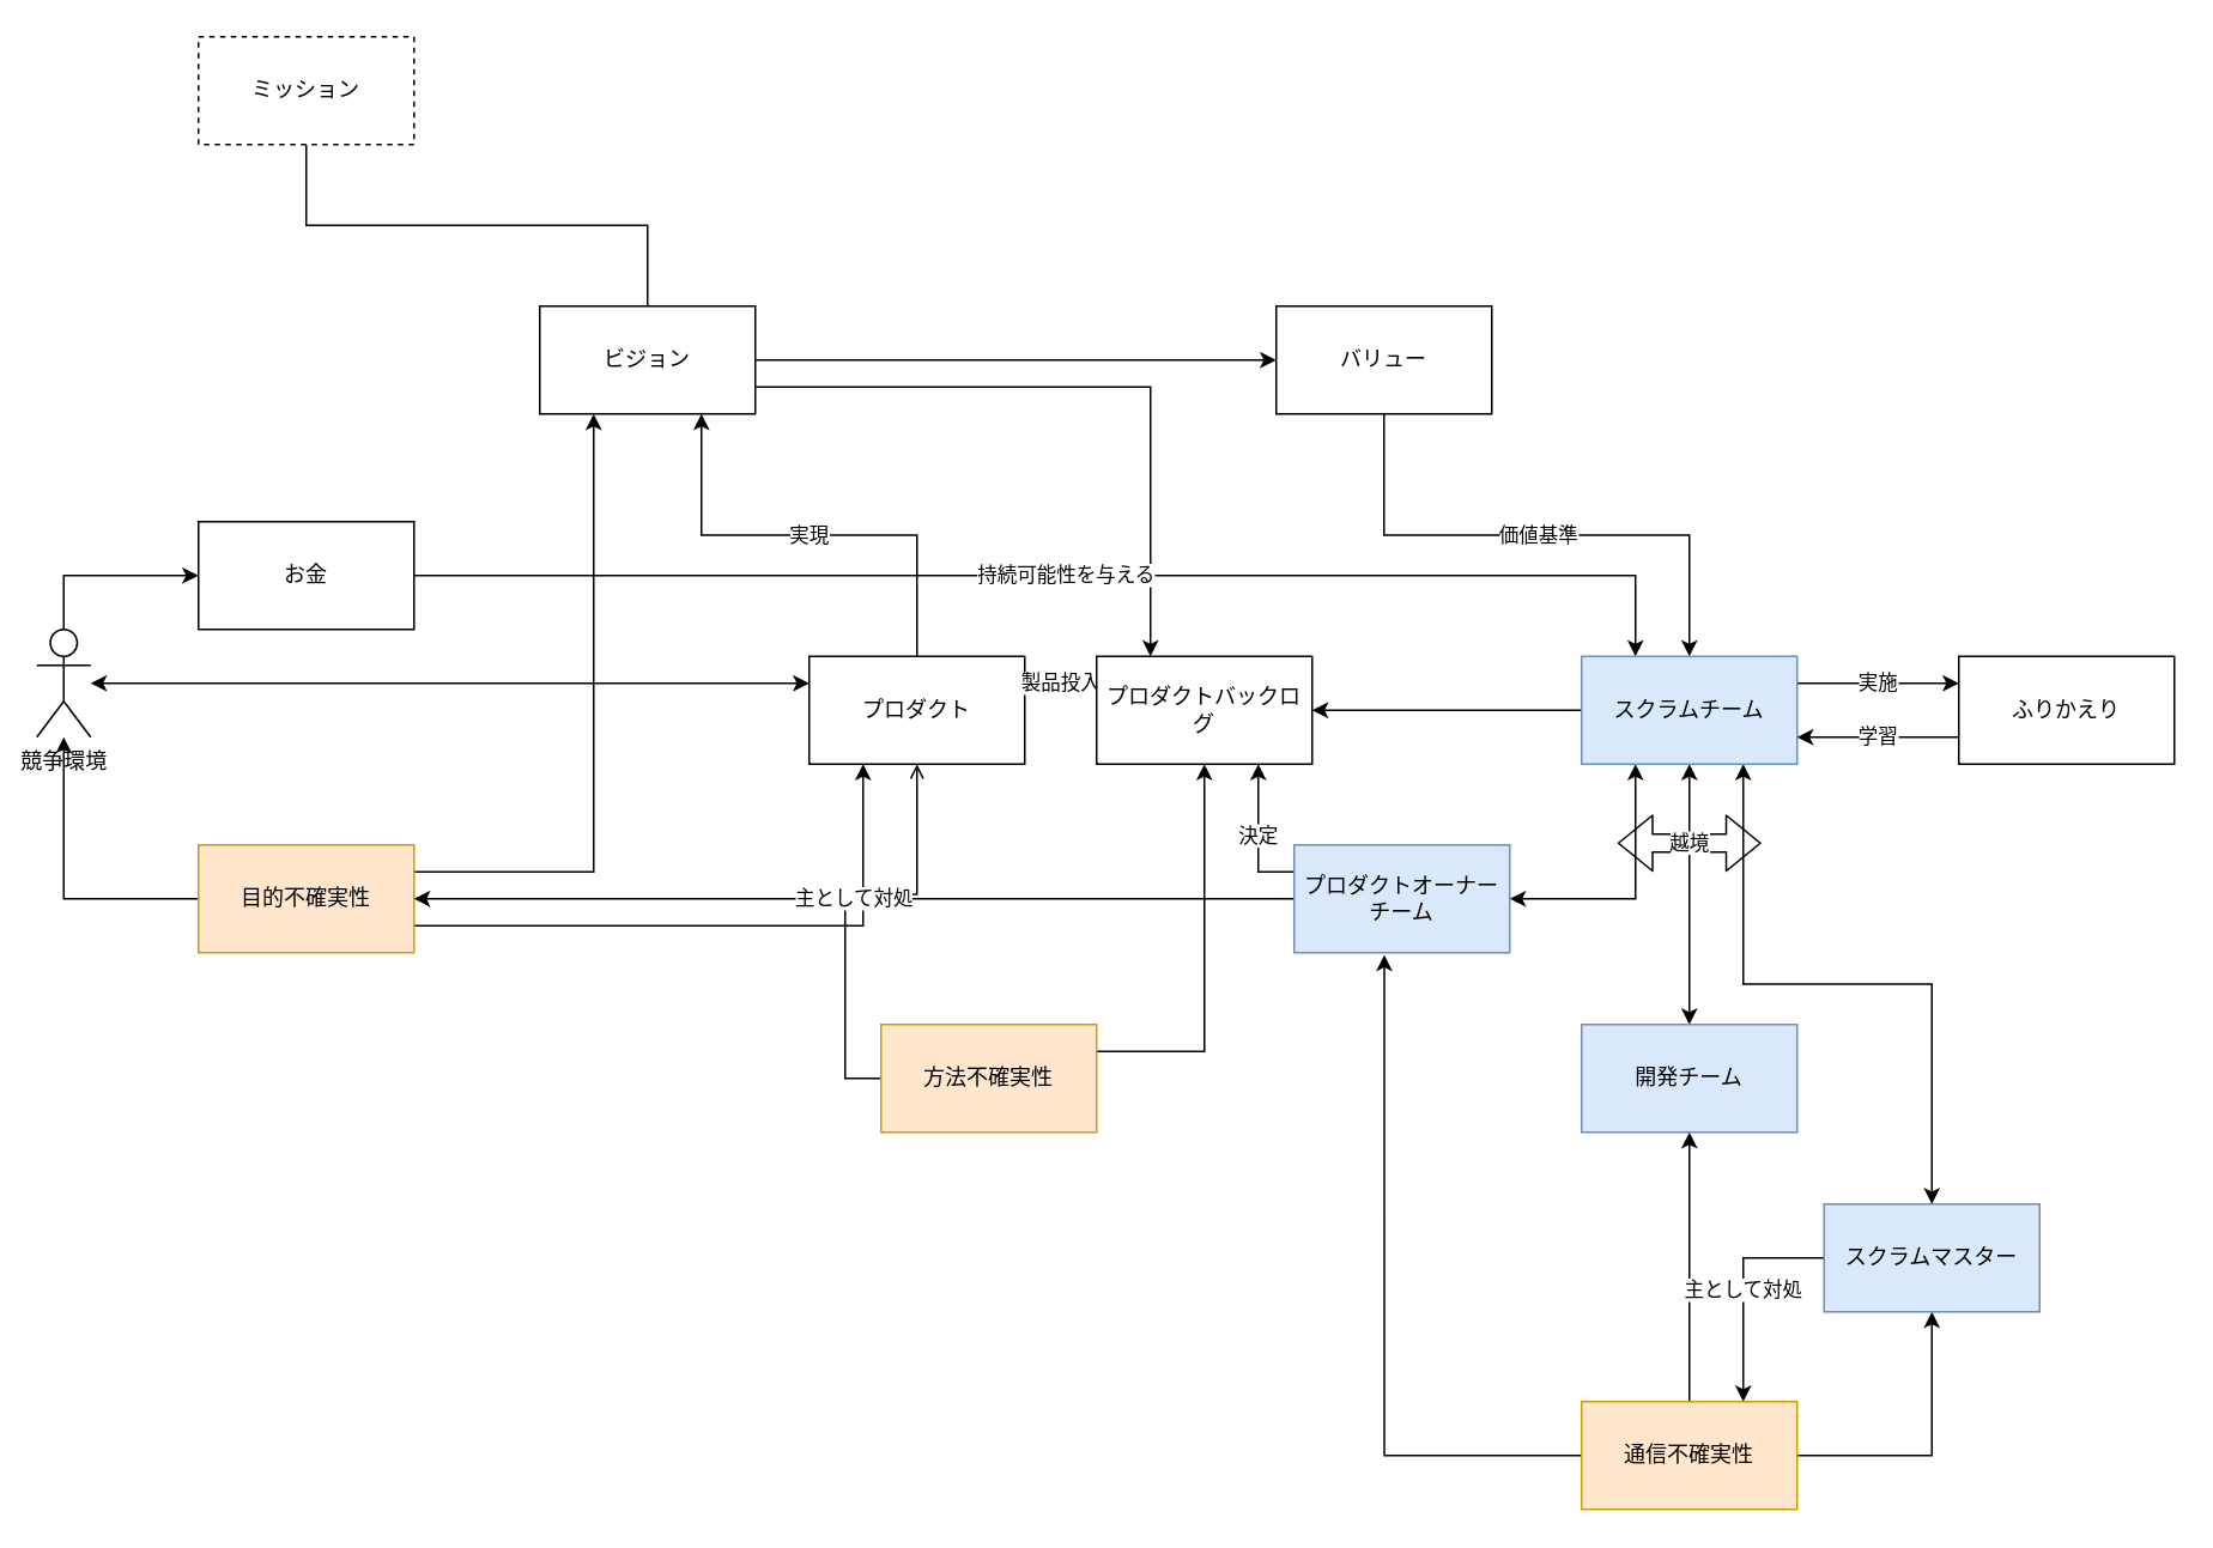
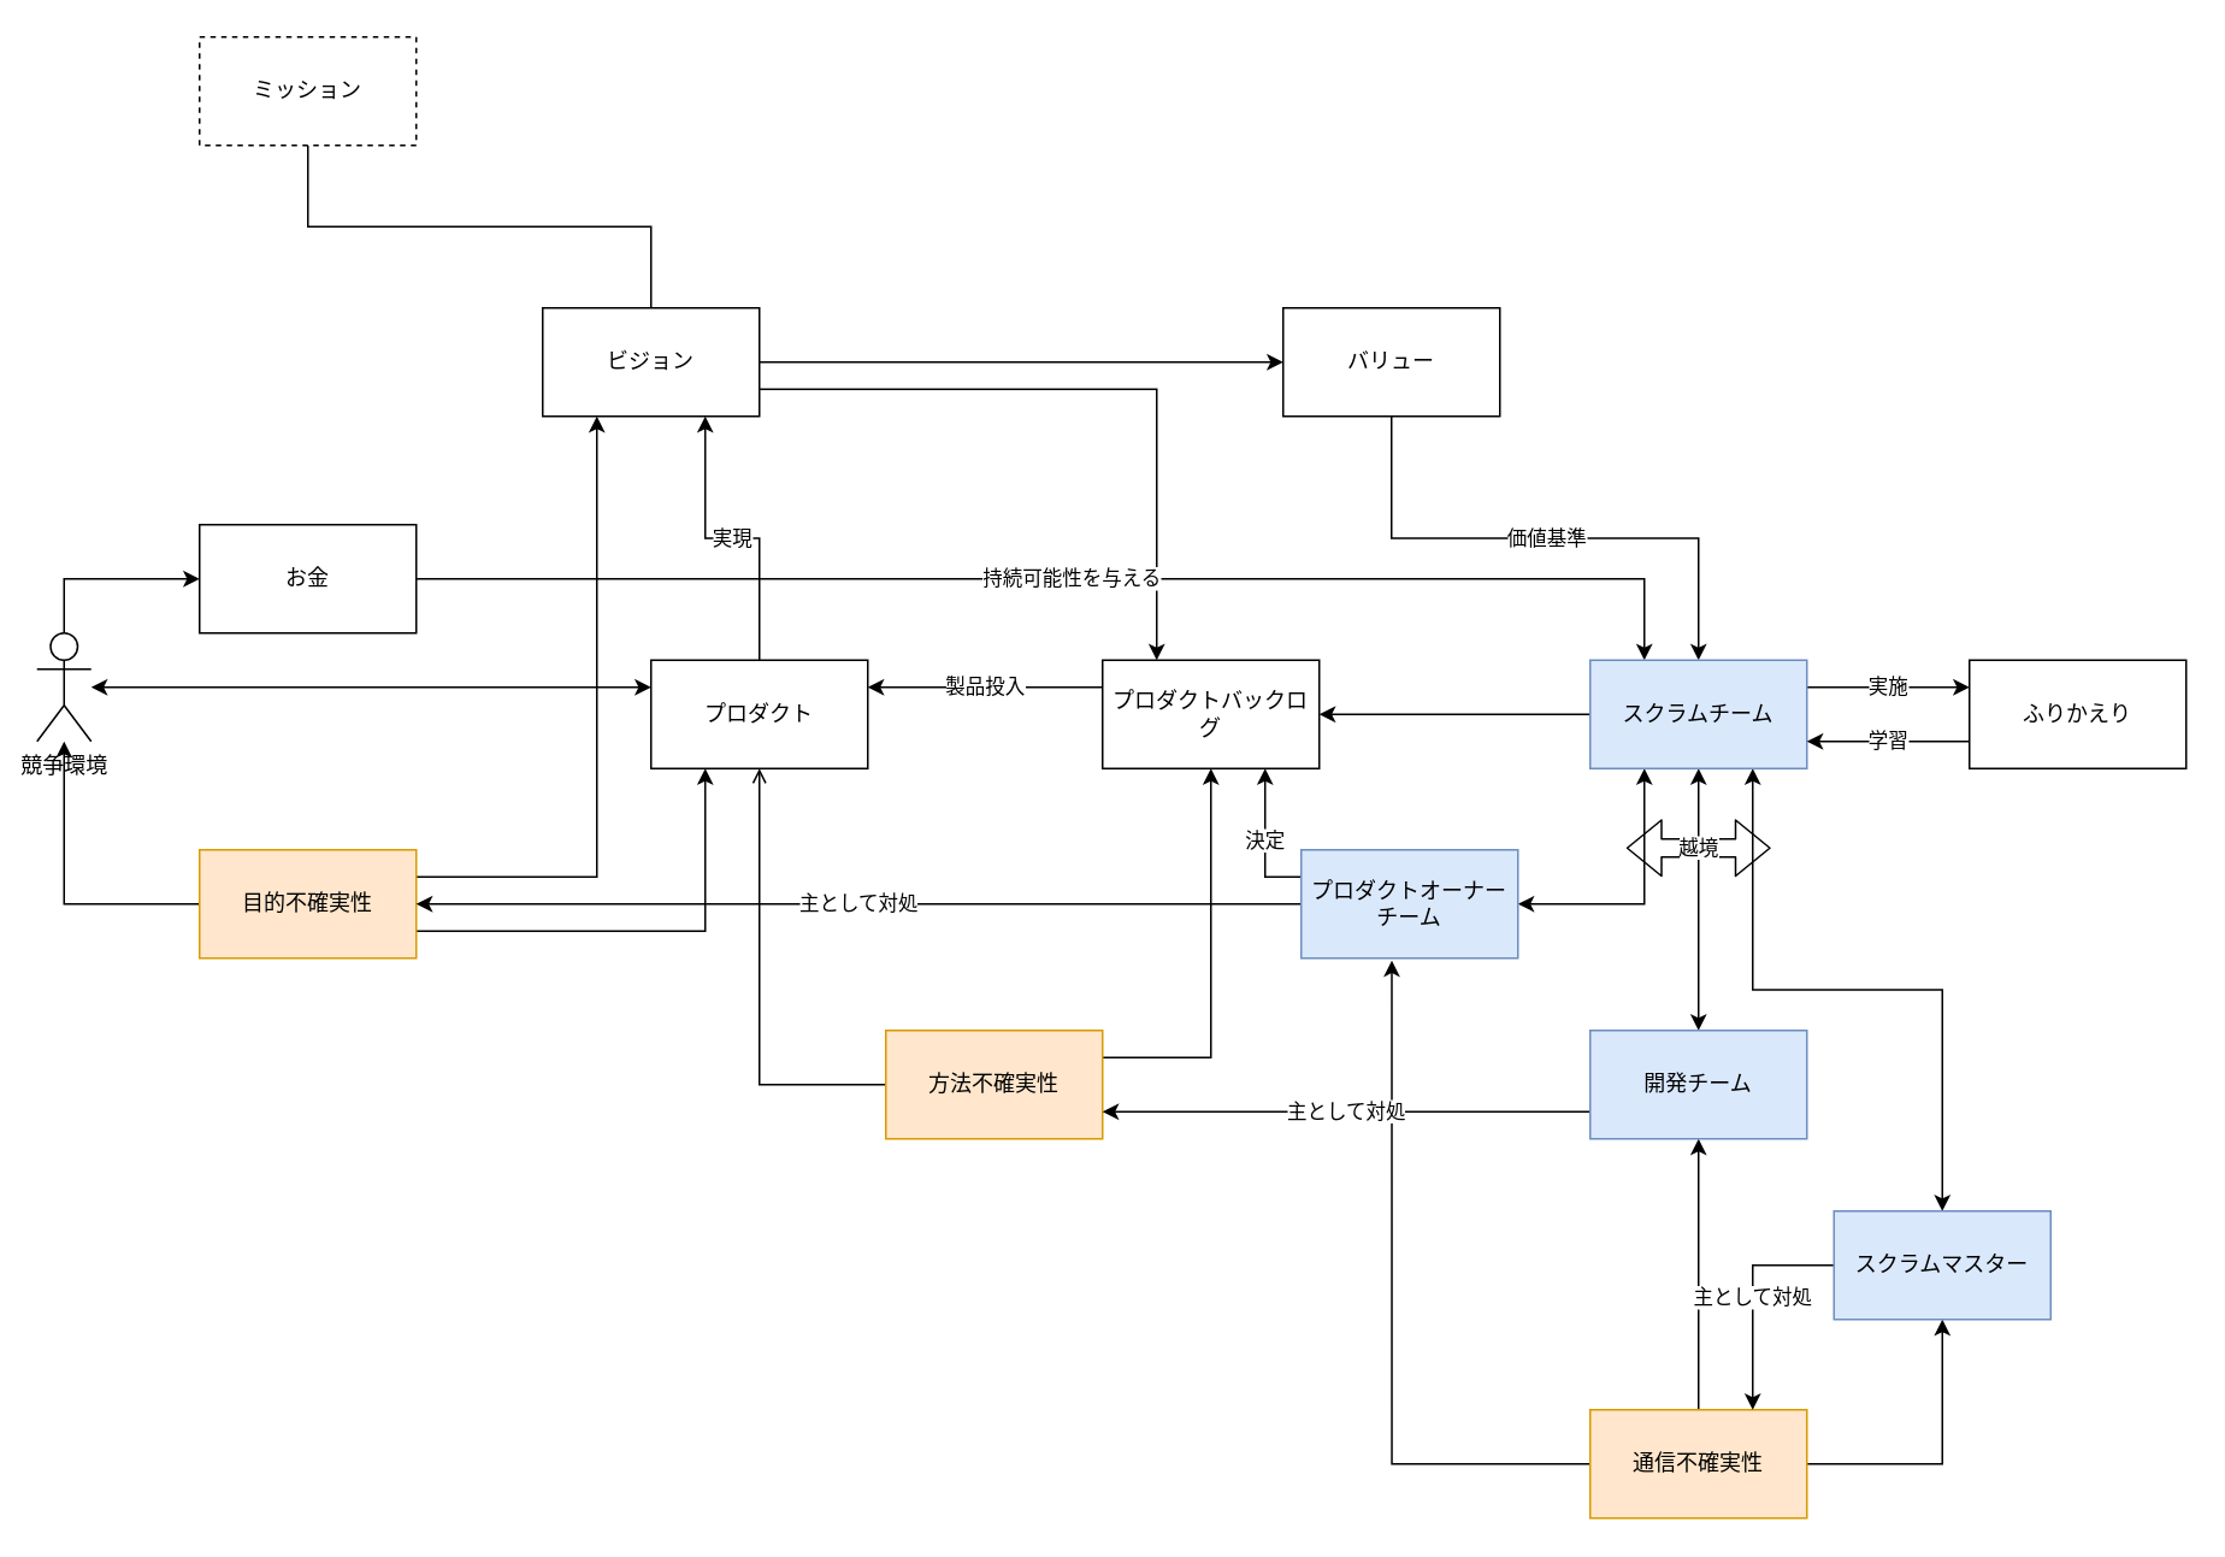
- <mxCell id="13" value="プロダクト" style="rounded=0;whiteSpace=wrap;html=1;" vertex="1" parent="1"><mxGeometry x="450" y="365" width="120" height="60" as="geometry" /></mxCell>
+ <mxCell id="13" value="プロダクト" style="rounded=0;whiteSpace=wrap;html=1;" vertex="1" parent="1"><mxGeometry x="360" y="365" width="120" height="60" as="geometry" /></mxCell>
+ <mxCell id="33" value="主として対処" style="edgeStyle=orthogonalEdgeStyle;rounded=0;orthogonalLoop=1;jettySize=auto;html=1;exitX=0;exitY=0.75;exitDx=0;exitDy=0;entryX=1;entryY=0.75;entryDx=0;entryDy=0;" edge="1" parent="1" source="35" target="22"><mxGeometry relative="1" as="geometry" /></mxCell>
